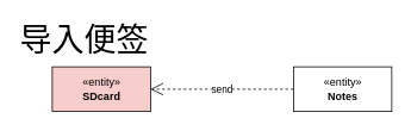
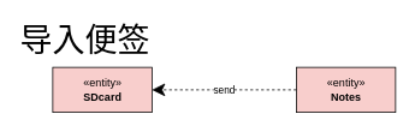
- <mxCell id="4" value="send" style="endArrow=open;endSize=12;dashed=1;html=1;exitX=0;exitY=0.5;exitDx=0;exitDy=0;entryX=1;entryY=0.5;entryDx=0;entryDy=0;" parent="1" source="3" target="2" edge="1"><mxGeometry width="160" relative="1" as="geometry"><mxPoint x="48" y="264" as="sourcePoint" /><mxPoint x="208" y="264" as="targetPoint" /><mxPoint as="offset" /></mxGeometry></mxCell>
+ <mxCell id="4" value="send" style="endArrow=classic;endSize=12;dashed=1;html=1;exitX=0;exitY=0.5;exitDx=0;exitDy=0;entryX=1;entryY=0.5;entryDx=0;entryDy=0;" parent="1" source="3" target="2" edge="1"><mxGeometry width="160" relative="1" as="geometry"><mxPoint x="48" y="264" as="sourcePoint" /><mxPoint x="208" y="264" as="targetPoint" /><mxPoint as="offset" /></mxGeometry></mxCell>
- <mxCell id="3" value="«entity»&lt;br&gt;&lt;b&gt;Notes&lt;/b&gt;" style="html=1;" parent="1" vertex="1"><mxGeometry x="328" y="74" width="110" height="50" as="geometry" /></mxCell>
+ <mxCell id="3" value="«entity»&lt;br&gt;&lt;b&gt;Notes&lt;/b&gt;" style="html=1;fillColor=#f8cecc;" parent="1" vertex="1"><mxGeometry x="328" y="74" width="110" height="50" as="geometry" /></mxCell>
